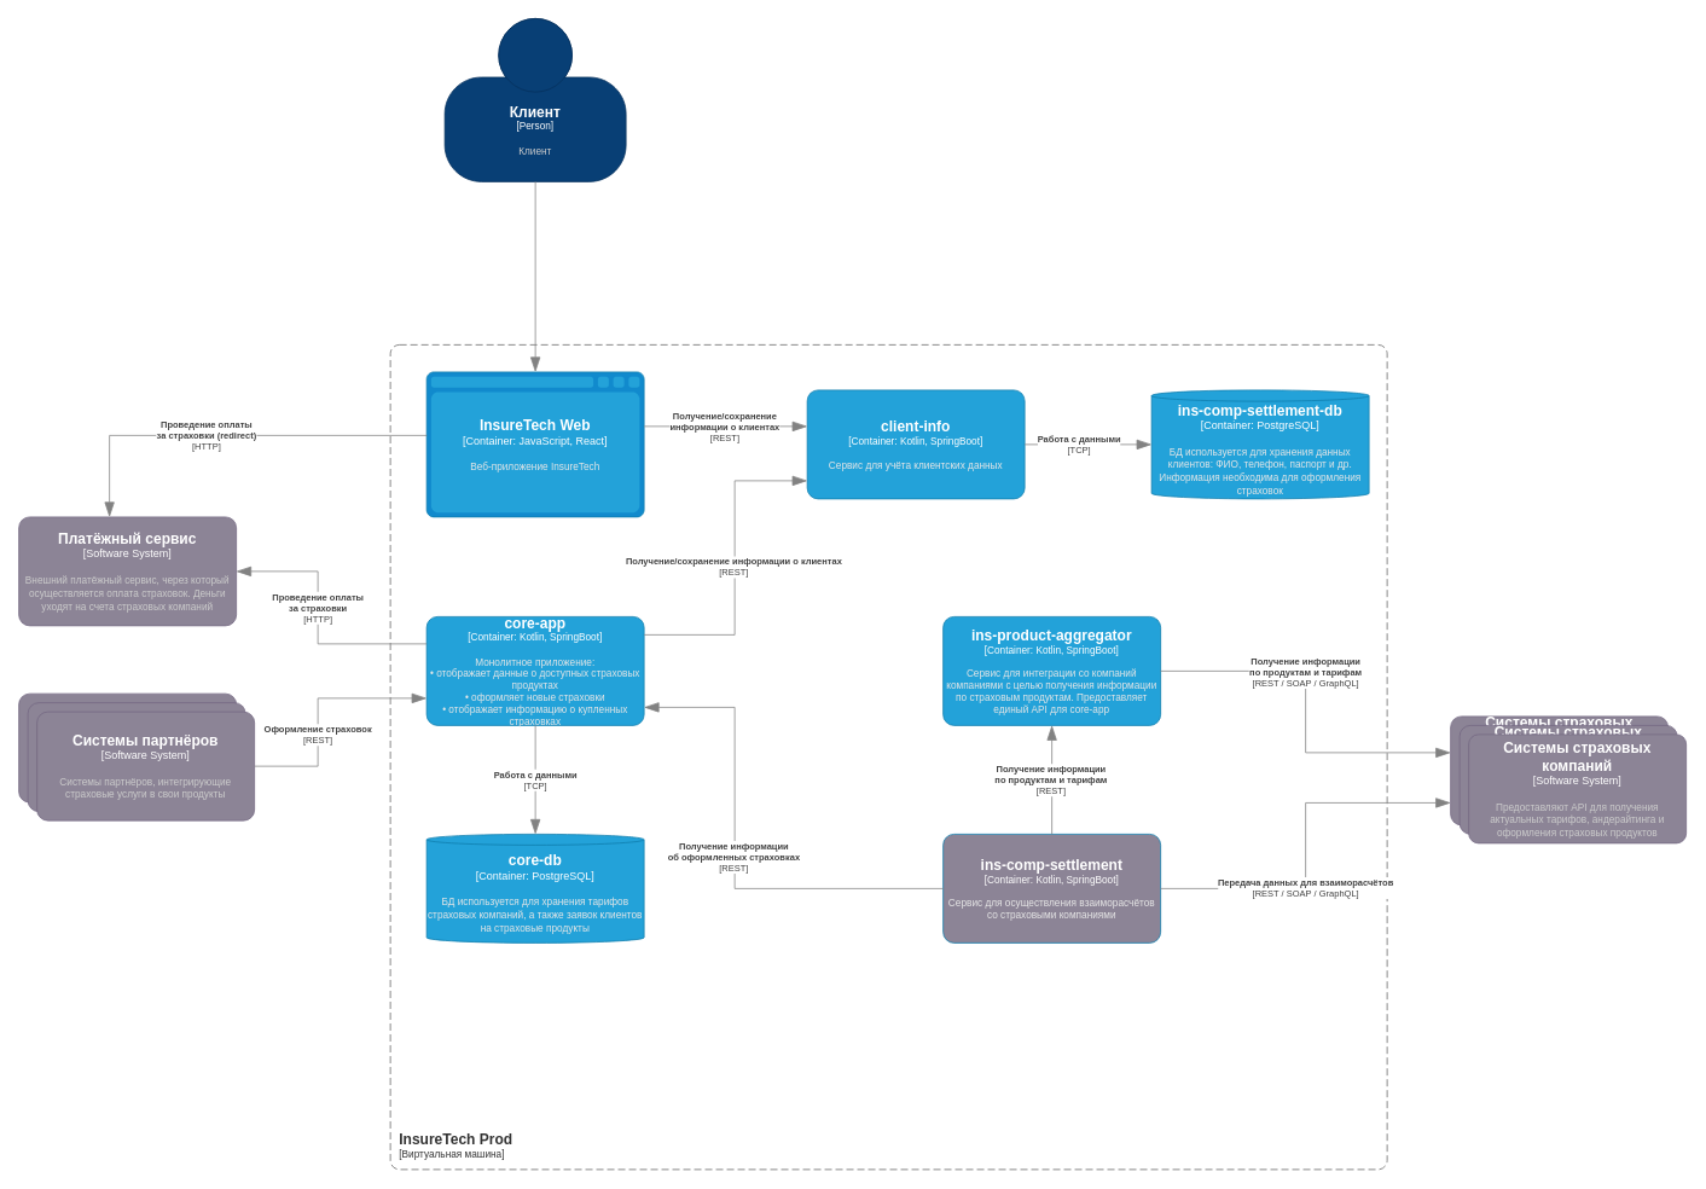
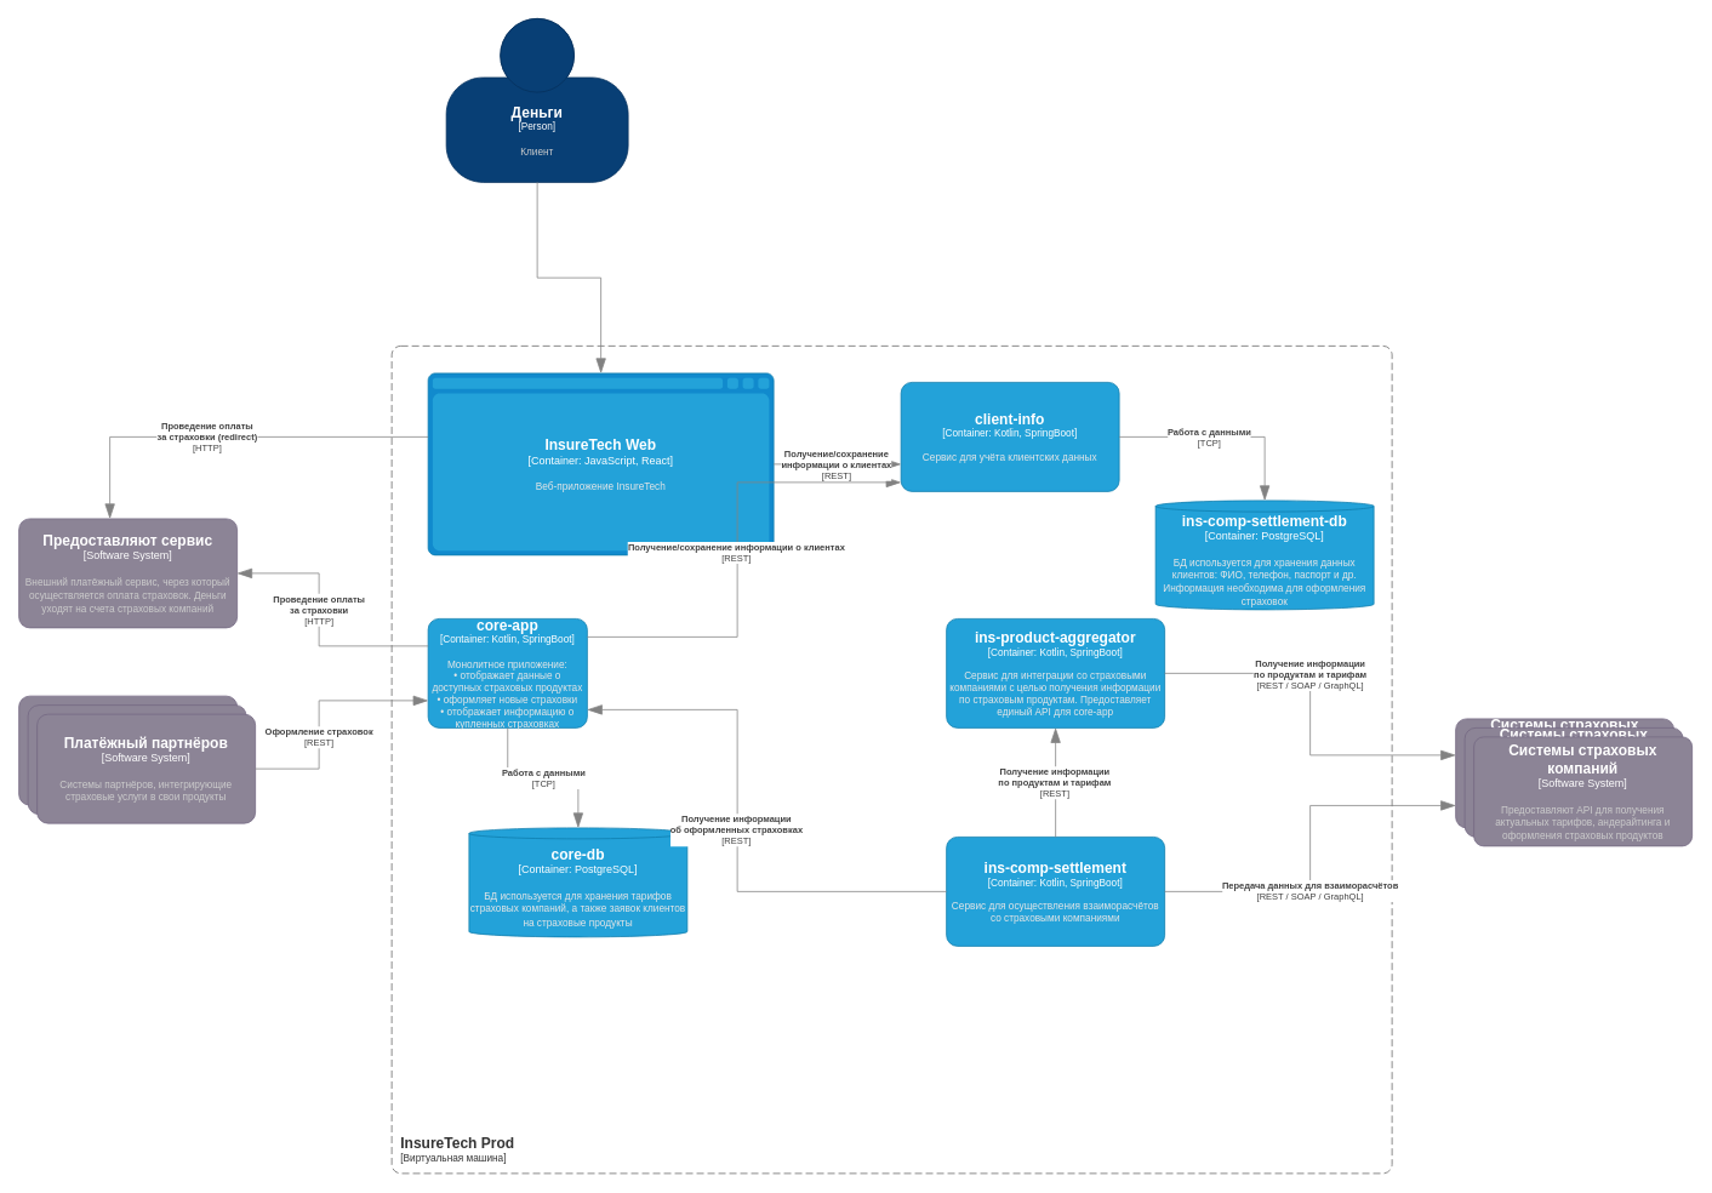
- <mxCell id="17" value="&lt;font style=&quot;font-size: 16px&quot;&gt;&lt;b&gt;Клиент&lt;/b&gt;&lt;/font&gt;&lt;div&gt;[Person]&lt;/div&gt;&lt;br&gt;&lt;div&gt;&lt;font style=&quot;font-size: 11px&quot;&gt;&lt;font color=&quot;#cccccc&quot;&gt;Клиент&lt;/font&gt;&lt;/div&gt;" style="html=1;fontSize=11;dashed=0;whiteSpace=wrap;fillColor=#083F75;strokeColor=#06315C;fontColor=#ffffff;shape=mxgraph.c4.person2;align=center;metaEdit=1;points=[[0.5,0,0],[1,0.5,0],[1,0.75,0],[0.75,1,0],[0.5,1,0],[0.25,1,0],[0,0.75,0],[0,0.5,0]];resizable=0;" parent="1" vertex="1"><mxGeometry x="490" y="20" width="200" height="180" as="geometry" /></mxCell>
+ <mxCell id="17" value="&lt;font style=&quot;font-size: 16px&quot;&gt;&lt;b&gt;Деньги&lt;/b&gt;&lt;/font&gt;&lt;div&gt;[Person]&lt;/div&gt;&lt;br&gt;&lt;div&gt;&lt;font style=&quot;font-size: 11px&quot;&gt;&lt;font color=&quot;#cccccc&quot;&gt;Клиент&lt;/font&gt;&lt;/div&gt;" style="html=1;fontSize=11;dashed=0;whiteSpace=wrap;fillColor=#083F75;strokeColor=#06315C;fontColor=#ffffff;shape=mxgraph.c4.person2;align=center;metaEdit=1;points=[[0.5,0,0],[1,0.5,0],[1,0.75,0],[0.75,1,0],[0.5,1,0],[0.25,1,0],[0,0.75,0],[0,0.5,0]];resizable=0;" parent="1" vertex="1"><mxGeometry x="490" y="20" width="200" height="180" as="geometry" /></mxCell>
- <mxCell id="5" value="&lt;font style=&quot;font-size: 16px&quot;&gt;&lt;b&gt;InsureTech Web&lt;/b&gt;&lt;/font&gt;&lt;div&gt;[Container:&amp;nbsp;JavaScript, React]&lt;/div&gt;&lt;br&gt;&lt;div&gt;&lt;font style=&quot;font-size: 11px&quot;&gt;&lt;font color=&quot;#E6E6E6&quot;&gt;Веб-приложение InsureTech&lt;/font&gt;&lt;/div&gt;" style="shape=mxgraph.c4.webBrowserContainer2;whiteSpace=wrap;html=1;boundedLbl=1;rounded=0;labelBackgroundColor=none;strokeColor=#118ACD;fillColor=#23A2D9;strokeColor=#118ACD;strokeColor2=#0E7DAD;fontSize=12;fontColor=#ffffff;align=center;metaEdit=1;points=[[0.5,0,0],[1,0.25,0],[1,0.5,0],[1,0.75,0],[0.5,1,0],[0,0.75,0],[0,0.5,0],[0,0.25,0]];resizable=0;" parent="1" vertex="1"><mxGeometry x="470" y="410" width="240" height="160" as="geometry" /></mxCell>
+ <mxCell id="5" value="&lt;font style=&quot;font-size: 16px&quot;&gt;&lt;b&gt;InsureTech Web&lt;/b&gt;&lt;/font&gt;&lt;div&gt;[Container:&amp;nbsp;JavaScript, React]&lt;/div&gt;&lt;br&gt;&lt;div&gt;&lt;font style=&quot;font-size: 11px&quot;&gt;&lt;font color=&quot;#E6E6E6&quot;&gt;Веб-приложение InsureTech&lt;/font&gt;&lt;/div&gt;" style="shape=mxgraph.c4.webBrowserContainer2;whiteSpace=wrap;html=1;boundedLbl=1;rounded=0;labelBackgroundColor=none;strokeColor=#118ACD;fillColor=#23A2D9;strokeColor=#118ACD;strokeColor2=#0E7DAD;fontSize=12;fontColor=#ffffff;align=center;metaEdit=1;points=[[0.5,0,0],[1,0.25,0],[1,0.5,0],[1,0.75,0],[0.5,1,0],[0,0.75,0],[0,0.5,0],[0,0.25,0]];resizable=0;" parent="1" vertex="1"><mxGeometry x="470" y="410" width="380" height="200" as="geometry" /></mxCell>
- <mxCell id="25" value="&lt;font style=&quot;font-size: 16px&quot;&gt;&lt;b&gt;client-info&lt;/b&gt;&lt;/font&gt;&lt;div&gt;[Container: Kotlin, SpringBoot]&lt;/div&gt;&lt;br&gt;&lt;div&gt;&lt;font style=&quot;font-size: 11px&quot;&gt;&lt;font color=&quot;#E6E6E6&quot;&gt;Сервис для учёта клиентских данных&lt;/font&gt;&lt;/div&gt;" style="rounded=1;whiteSpace=wrap;html=1;fontSize=11;labelBackgroundColor=none;fillColor=#23A2D9;fontColor=#ffffff;align=center;arcSize=10;strokeColor=#0E7DAD;metaEdit=1;resizable=0;points=[[0.25,0,0],[0.5,0,0],[0.75,0,0],[1,0.25,0],[1,0.5,0],[1,0.75,0],[0.75,1,0],[0.5,1,0],[0.25,1,0],[0,0.75,0],[0,0.5,0],[0,0.25,0]];" parent="1" vertex="1"><mxGeometry x="890" y="430" width="240" height="120" as="geometry" /></mxCell>
+ <mxCell id="25" value="&lt;font style=&quot;font-size: 16px&quot;&gt;&lt;b&gt;client-info&lt;/b&gt;&lt;/font&gt;&lt;div&gt;[Container: Kotlin, SpringBoot]&lt;/div&gt;&lt;br&gt;&lt;div&gt;&lt;font style=&quot;font-size: 11px&quot;&gt;&lt;font color=&quot;#E6E6E6&quot;&gt;Сервис для учёта клиентских данных&lt;/font&gt;&lt;/div&gt;" style="rounded=1;whiteSpace=wrap;html=1;fontSize=11;labelBackgroundColor=none;fillColor=#23A2D9;fontColor=#ffffff;align=center;arcSize=10;strokeColor=#0E7DAD;metaEdit=1;resizable=0;points=[[0.25,0,0],[0.5,0,0],[0.75,0,0],[1,0.25,0],[1,0.5,0],[1,0.75,0],[0.75,1,0],[0.5,1,0],[0.25,1,0],[0,0.75,0],[0,0.5,0],[0,0.25,0]];" parent="1" vertex="1"><mxGeometry x="990" y="420" width="240" height="120" as="geometry" /></mxCell>
- <mxCell id="26" value="&lt;font style=&quot;font-size: 16px&quot;&gt;&lt;b&gt;ins-comp-settlement-db&lt;/b&gt;&lt;/font&gt;&lt;div&gt;[Container:&amp;nbsp;PostgreSQL]&lt;/div&gt;&lt;br&gt;&lt;div&gt;&lt;font style=&quot;font-size: 11px&quot;&gt;&lt;font color=&quot;#E6E6E6&quot;&gt;БД используется для хранения данных клиентов: ФИО, телефон, паспорт и др. Информация необходима для оформления страховок&lt;/font&gt;&lt;/div&gt;" style="shape=cylinder3;size=6.172;whiteSpace=wrap;html=1;boundedLbl=1;rounded=0;labelBackgroundColor=none;fillColor=#23A2D9;fontSize=12;fontColor=#ffffff;align=center;strokeColor=#0E7DAD;metaEdit=1;points=[[0.5,0,0],[1,0.25,0],[1,0.5,0],[1,0.75,0],[0.5,1,0],[0,0.75,0],[0,0.5,0],[0,0.25,0]];resizable=0;" parent="1" vertex="1"><mxGeometry x="1270" y="430" width="240" height="120" as="geometry" /></mxCell>
+ <mxCell id="26" value="&lt;font style=&quot;font-size: 16px&quot;&gt;&lt;b&gt;ins-comp-settlement-db&lt;/b&gt;&lt;/font&gt;&lt;div&gt;[Container:&amp;nbsp;PostgreSQL]&lt;/div&gt;&lt;br&gt;&lt;div&gt;&lt;font style=&quot;font-size: 11px&quot;&gt;&lt;font color=&quot;#E6E6E6&quot;&gt;БД используется для хранения данных клиентов: ФИО, телефон, паспорт и др. Информация необходима для оформления страховок&lt;/font&gt;&lt;/div&gt;" style="shape=cylinder3;size=6.172;whiteSpace=wrap;html=1;boundedLbl=1;rounded=0;labelBackgroundColor=none;fillColor=#23A2D9;fontSize=12;fontColor=#ffffff;align=center;strokeColor=#0E7DAD;metaEdit=1;points=[[0.5,0,0],[1,0.25,0],[1,0.5,0],[1,0.75,0],[0.5,1,0],[0,0.75,0],[0,0.5,0],[0,0.25,0]];resizable=0;" parent="1" vertex="1"><mxGeometry x="1270" y="550" width="240" height="120" as="geometry" /></mxCell>
- <mxCell id="22" value="&lt;font style=&quot;font-size: 16px&quot;&gt;&lt;b&gt;Платёжный сервис&lt;/b&gt;&lt;/font&gt;&lt;div&gt;[Software System]&lt;/div&gt;&lt;br&gt;&lt;div&gt;&lt;font style=&quot;font-size: 11px&quot;&gt;&lt;font color=&quot;#cccccc&quot;&gt;Внешний платёжный сервис, через который осуществляется оплата страховок. Деньги уходят на счета страховых компаний&lt;/font&gt;&lt;/div&gt;" style="rounded=1;whiteSpace=wrap;html=1;labelBackgroundColor=none;fillColor=#8C8496;fontColor=#ffffff;align=center;arcSize=10;strokeColor=#736782;metaEdit=1;resizable=0;points=[[0.25,0,0],[0.5,0,0],[0.75,0,0],[1,0.25,0],[1,0.5,0],[1,0.75,0],[0.75,1,0],[0.5,1,0],[0.25,1,0],[0,0.75,0],[0,0.5,0],[0,0.25,0]];" parent="1" vertex="1"><mxGeometry x="20" y="570" width="240" height="120" as="geometry" /></mxCell>
+ <mxCell id="22" value="&lt;font style=&quot;font-size: 16px&quot;&gt;&lt;b&gt;Предоставляют сервис&lt;/b&gt;&lt;/font&gt;&lt;div&gt;[Software System]&lt;/div&gt;&lt;br&gt;&lt;div&gt;&lt;font style=&quot;font-size: 11px&quot;&gt;&lt;font color=&quot;#cccccc&quot;&gt;Внешний платёжный сервис, через который осуществляется оплата страховок. Деньги уходят на счета страховых компаний&lt;/font&gt;&lt;/div&gt;" style="rounded=1;whiteSpace=wrap;html=1;labelBackgroundColor=none;fillColor=#8C8496;fontColor=#ffffff;align=center;arcSize=10;strokeColor=#736782;metaEdit=1;resizable=0;points=[[0.25,0,0],[0.5,0,0],[0.75,0,0],[1,0.25,0],[1,0.5,0],[1,0.75,0],[0.75,1,0],[0.5,1,0],[0.25,1,0],[0,0.75,0],[0,0.5,0],[0,0.25,0]];" parent="1" vertex="1"><mxGeometry x="20" y="570" width="240" height="120" as="geometry" /></mxCell>
- <mxCell id="4" value="&lt;font style=&quot;font-size: 16px&quot;&gt;&lt;b&gt;core-app&lt;/b&gt;&lt;/font&gt;&lt;div&gt;[Container: Kotlin, SpringBoot]&lt;/div&gt;&lt;br&gt;&lt;div&gt;&lt;font style=&quot;font-size: 11px&quot;&gt;&lt;font color=&quot;#E6E6E6&quot;&gt;Монолитное приложение:&#10;• отображает данные о доступных страховых продуктах&#10;• оформляет новые страховки&#10;• отображает информацию о купленных страховках&lt;/font&gt;&lt;/div&gt;" style="rounded=1;whiteSpace=wrap;html=1;fontSize=11;labelBackgroundColor=none;fillColor=#23A2D9;fontColor=#ffffff;align=center;arcSize=10;strokeColor=#0E7DAD;metaEdit=1;resizable=0;points=[[0.25,0,0],[0.5,0,0],[0.75,0,0],[1,0.25,0],[1,0.5,0],[1,0.75,0],[0.75,1,0],[0.5,1,0],[0.25,1,0],[0,0.75,0],[0,0.5,0],[0,0.25,0]];" parent="1" vertex="1"><mxGeometry x="470" y="680" width="240" height="120" as="geometry" /></mxCell>
+ <mxCell id="4" value="&lt;font style=&quot;font-size: 16px&quot;&gt;&lt;b&gt;core-app&lt;/b&gt;&lt;/font&gt;&lt;div&gt;[Container: Kotlin, SpringBoot]&lt;/div&gt;&lt;br&gt;&lt;div&gt;&lt;font style=&quot;font-size: 11px&quot;&gt;&lt;font color=&quot;#E6E6E6&quot;&gt;Монолитное приложение:&#10;• отображает данные о доступных страховых продуктах&#10;• оформляет новые страховки&#10;• отображает информацию о купленных страховках&lt;/font&gt;&lt;/div&gt;" style="rounded=1;whiteSpace=wrap;html=1;fontSize=11;labelBackgroundColor=none;fillColor=#23A2D9;fontColor=#ffffff;align=center;arcSize=10;strokeColor=#0E7DAD;metaEdit=1;resizable=0;points=[[0.25,0,0],[0.5,0,0],[0.75,0,0],[1,0.25,0],[1,0.5,0],[1,0.75,0],[0.75,1,0],[0.5,1,0],[0.25,1,0],[0,0.75,0],[0,0.5,0],[0,0.25,0]];" parent="1" vertex="1"><mxGeometry x="470" y="680" width="175" height="120" as="geometry" /></mxCell>
- <mxCell id="14" value="&lt;font style=&quot;font-size: 16px&quot;&gt;&lt;b&gt;ins-product-aggregator&lt;/b&gt;&lt;/font&gt;&lt;div&gt;[Container: Kotlin, SpringBoot]&lt;/div&gt;&lt;br&gt;&lt;div&gt;&lt;font style=&quot;font-size: 11px&quot;&gt;&lt;font color=&quot;#E6E6E6&quot;&gt;Сервис для интеграции со компаний компаниями с целью получения информации по страховым продуктам. Предоставляет единый API для core-app&lt;/font&gt;&lt;/div&gt;" style="rounded=1;whiteSpace=wrap;html=1;fontSize=11;labelBackgroundColor=none;fillColor=#23A2D9;fontColor=#ffffff;align=center;arcSize=10;strokeColor=#0E7DAD;metaEdit=1;resizable=0;points=[[0.25,0,0],[0.5,0,0],[0.75,0,0],[1,0.25,0],[1,0.5,0],[1,0.75,0],[0.75,1,0],[0.5,1,0],[0.25,1,0],[0,0.75,0],[0,0.5,0],[0,0.25,0]];" parent="1" vertex="1"><mxGeometry x="1040" y="680" width="240" height="120" as="geometry" /></mxCell>
+ <mxCell id="14" value="&lt;font style=&quot;font-size: 16px&quot;&gt;&lt;b&gt;ins-product-aggregator&lt;/b&gt;&lt;/font&gt;&lt;div&gt;[Container: Kotlin, SpringBoot]&lt;/div&gt;&lt;br&gt;&lt;div&gt;&lt;font style=&quot;font-size: 11px&quot;&gt;&lt;font color=&quot;#E6E6E6&quot;&gt;Сервис для интеграции со страховыми компаниями с целью получения информации по страховым продуктам. Предоставляет единый API для core-app&lt;/font&gt;&lt;/div&gt;" style="rounded=1;whiteSpace=wrap;html=1;fontSize=11;labelBackgroundColor=none;fillColor=#23A2D9;fontColor=#ffffff;align=center;arcSize=10;strokeColor=#0E7DAD;metaEdit=1;resizable=0;points=[[0.25,0,0],[0.5,0,0],[0.75,0,0],[1,0.25,0],[1,0.5,0],[1,0.75,0],[0.75,1,0],[0.5,1,0],[0.25,1,0],[0,0.75,0],[0,0.5,0],[0,0.25,0]];" parent="1" vertex="1"><mxGeometry x="1040" y="680" width="240" height="120" as="geometry" /></mxCell>
- <mxCell id="9" value="&lt;font style=&quot;font-size: 16px&quot;&gt;&lt;b&gt;Системы партнёров&lt;/b&gt;&lt;/font&gt;&lt;div&gt;[Software System]&lt;/div&gt;&lt;br&gt;&lt;div&gt;&lt;font style=&quot;font-size: 11px&quot;&gt;&lt;font color=&quot;#cccccc&quot;&gt;Системы партнёров, интегрирующие страховые услуги в свои продукты&lt;/font&gt;&lt;/div&gt;" style="rounded=1;whiteSpace=wrap;html=1;labelBackgroundColor=none;fillColor=#8C8496;fontColor=#ffffff;align=center;arcSize=10;strokeColor=#736782;metaEdit=1;resizable=0;points=[[0.25,0,0],[0.5,0,0],[0.75,0,0],[1,0.25,0],[1,0.5,0],[1,0.75,0],[0.75,1,0],[0.5,1,0],[0.25,1,0],[0,0.75,0],[0,0.5,0],[0,0.25,0]];" parent="1" vertex="1"><mxGeometry x="40" y="785" width="240" height="120" as="geometry" /></mxCell>
+ <mxCell id="9" value="&lt;font style=&quot;font-size: 16px&quot;&gt;&lt;b&gt;Платёжный партнёров&lt;/b&gt;&lt;/font&gt;&lt;div&gt;[Software System]&lt;/div&gt;&lt;br&gt;&lt;div&gt;&lt;font style=&quot;font-size: 11px&quot;&gt;&lt;font color=&quot;#cccccc&quot;&gt;Системы партнёров, интегрирующие страховые услуги в свои продукты&lt;/font&gt;&lt;/div&gt;" style="rounded=1;whiteSpace=wrap;html=1;labelBackgroundColor=none;fillColor=#8C8496;fontColor=#ffffff;align=center;arcSize=10;strokeColor=#736782;metaEdit=1;resizable=0;points=[[0.25,0,0],[0.5,0,0],[0.75,0,0],[1,0.25,0],[1,0.5,0],[1,0.75,0],[0.75,1,0],[0.5,1,0],[0.25,1,0],[0,0.75,0],[0,0.5,0],[0,0.25,0]];" parent="1" vertex="1"><mxGeometry x="40" y="785" width="240" height="120" as="geometry" /></mxCell>
- <mxCell id="3" value="&lt;font style=&quot;font-size: 16px&quot;&gt;&lt;b&gt;core-db&lt;/b&gt;&lt;/font&gt;&lt;div&gt;[Container:&amp;nbsp;PostgreSQL]&lt;/div&gt;&lt;br&gt;&lt;div&gt;&lt;font style=&quot;font-size: 11px&quot;&gt;&lt;font color=&quot;#E6E6E6&quot;&gt;БД используется для хранения тарифов страховых компаний, а также заявок клиентов на страховые продукты&lt;/font&gt;&lt;/div&gt;" style="shape=cylinder3;size=6.0;whiteSpace=wrap;html=1;boundedLbl=1;rounded=0;labelBackgroundColor=none;fillColor=#23A2D9;fontSize=12;fontColor=#ffffff;align=center;strokeColor=#0E7DAD;metaEdit=1;points=[[0.5,0,0],[1,0.25,0],[1,0.5,0],[1,0.75,0],[0.5,1,0],[0,0.75,0],[0,0.5,0],[0,0.25,0]];resizable=0;" parent="1" vertex="1"><mxGeometry x="470" y="920" width="240" height="120" as="geometry" /></mxCell>
+ <mxCell id="3" value="&lt;font style=&quot;font-size: 16px&quot;&gt;&lt;b&gt;core-db&lt;/b&gt;&lt;/font&gt;&lt;div&gt;[Container:&amp;nbsp;PostgreSQL]&lt;/div&gt;&lt;br&gt;&lt;div&gt;&lt;font style=&quot;font-size: 11px&quot;&gt;&lt;font color=&quot;#E6E6E6&quot;&gt;БД используется для хранения тарифов страховых компаний, а также заявок клиентов на страховые продукты&lt;/font&gt;&lt;/div&gt;" style="shape=cylinder3;size=6.0;whiteSpace=wrap;html=1;boundedLbl=1;rounded=0;labelBackgroundColor=none;fillColor=#23A2D9;fontSize=12;fontColor=#ffffff;align=center;strokeColor=#0E7DAD;metaEdit=1;points=[[0.5,0,0],[1,0.25,0],[1,0.5,0],[1,0.75,0],[0.5,1,0],[0,0.75,0],[0,0.5,0],[0,0.25,0]];resizable=0;" parent="1" vertex="1"><mxGeometry x="515" y="910" width="240" height="120" as="geometry" /></mxCell>
- <mxCell id="16" value="&lt;font style=&quot;font-size: 16px&quot;&gt;&lt;b&gt;ins-comp-settlement&lt;/b&gt;&lt;/font&gt;&lt;div&gt;[Container: Kotlin, SpringBoot]&lt;/div&gt;&lt;br&gt;&lt;div&gt;&lt;font style=&quot;font-size: 11px&quot;&gt;&lt;font color=&quot;#E6E6E6&quot;&gt;Сервис для осуществления взаиморасчётов со страховыми компаниями&lt;/font&gt;&lt;/div&gt;" style="rounded=1;whiteSpace=wrap;html=1;fontSize=11;labelBackgroundColor=none;fillColor=#8c8496;fontColor=#ffffff;align=center;arcSize=10;strokeColor=#0E7DAD;metaEdit=1;resizable=0;points=[[0.25,0,0],[0.5,0,0],[0.75,0,0],[1,0.25,0],[1,0.5,0],[1,0.75,0],[0.75,1,0],[0.5,1,0],[0.25,1,0],[0,0.75,0],[0,0.5,0],[0,0.25,0]];" parent="1" vertex="1"><mxGeometry x="1040" y="920" width="240" height="120" as="geometry" /></mxCell>
+ <mxCell id="16" value="&lt;font style=&quot;font-size: 16px&quot;&gt;&lt;b&gt;ins-comp-settlement&lt;/b&gt;&lt;/font&gt;&lt;div&gt;[Container: Kotlin, SpringBoot]&lt;/div&gt;&lt;br&gt;&lt;div&gt;&lt;font style=&quot;font-size: 11px&quot;&gt;&lt;font color=&quot;#E6E6E6&quot;&gt;Сервис для осуществления взаиморасчётов со страховыми компаниями&lt;/font&gt;&lt;/div&gt;" style="rounded=1;whiteSpace=wrap;html=1;fontSize=11;labelBackgroundColor=none;fillColor=#23A2D9;fontColor=#ffffff;align=center;arcSize=10;strokeColor=#0E7DAD;metaEdit=1;resizable=0;points=[[0.25,0,0],[0.5,0,0],[0.75,0,0],[1,0.25,0],[1,0.5,0],[1,0.75,0],[0.75,1,0],[0.5,1,0],[0.25,1,0],[0,0.75,0],[0,0.5,0],[0,0.25,0]];" parent="1" vertex="1"><mxGeometry x="1040" y="920" width="240" height="120" as="geometry" /></mxCell>
